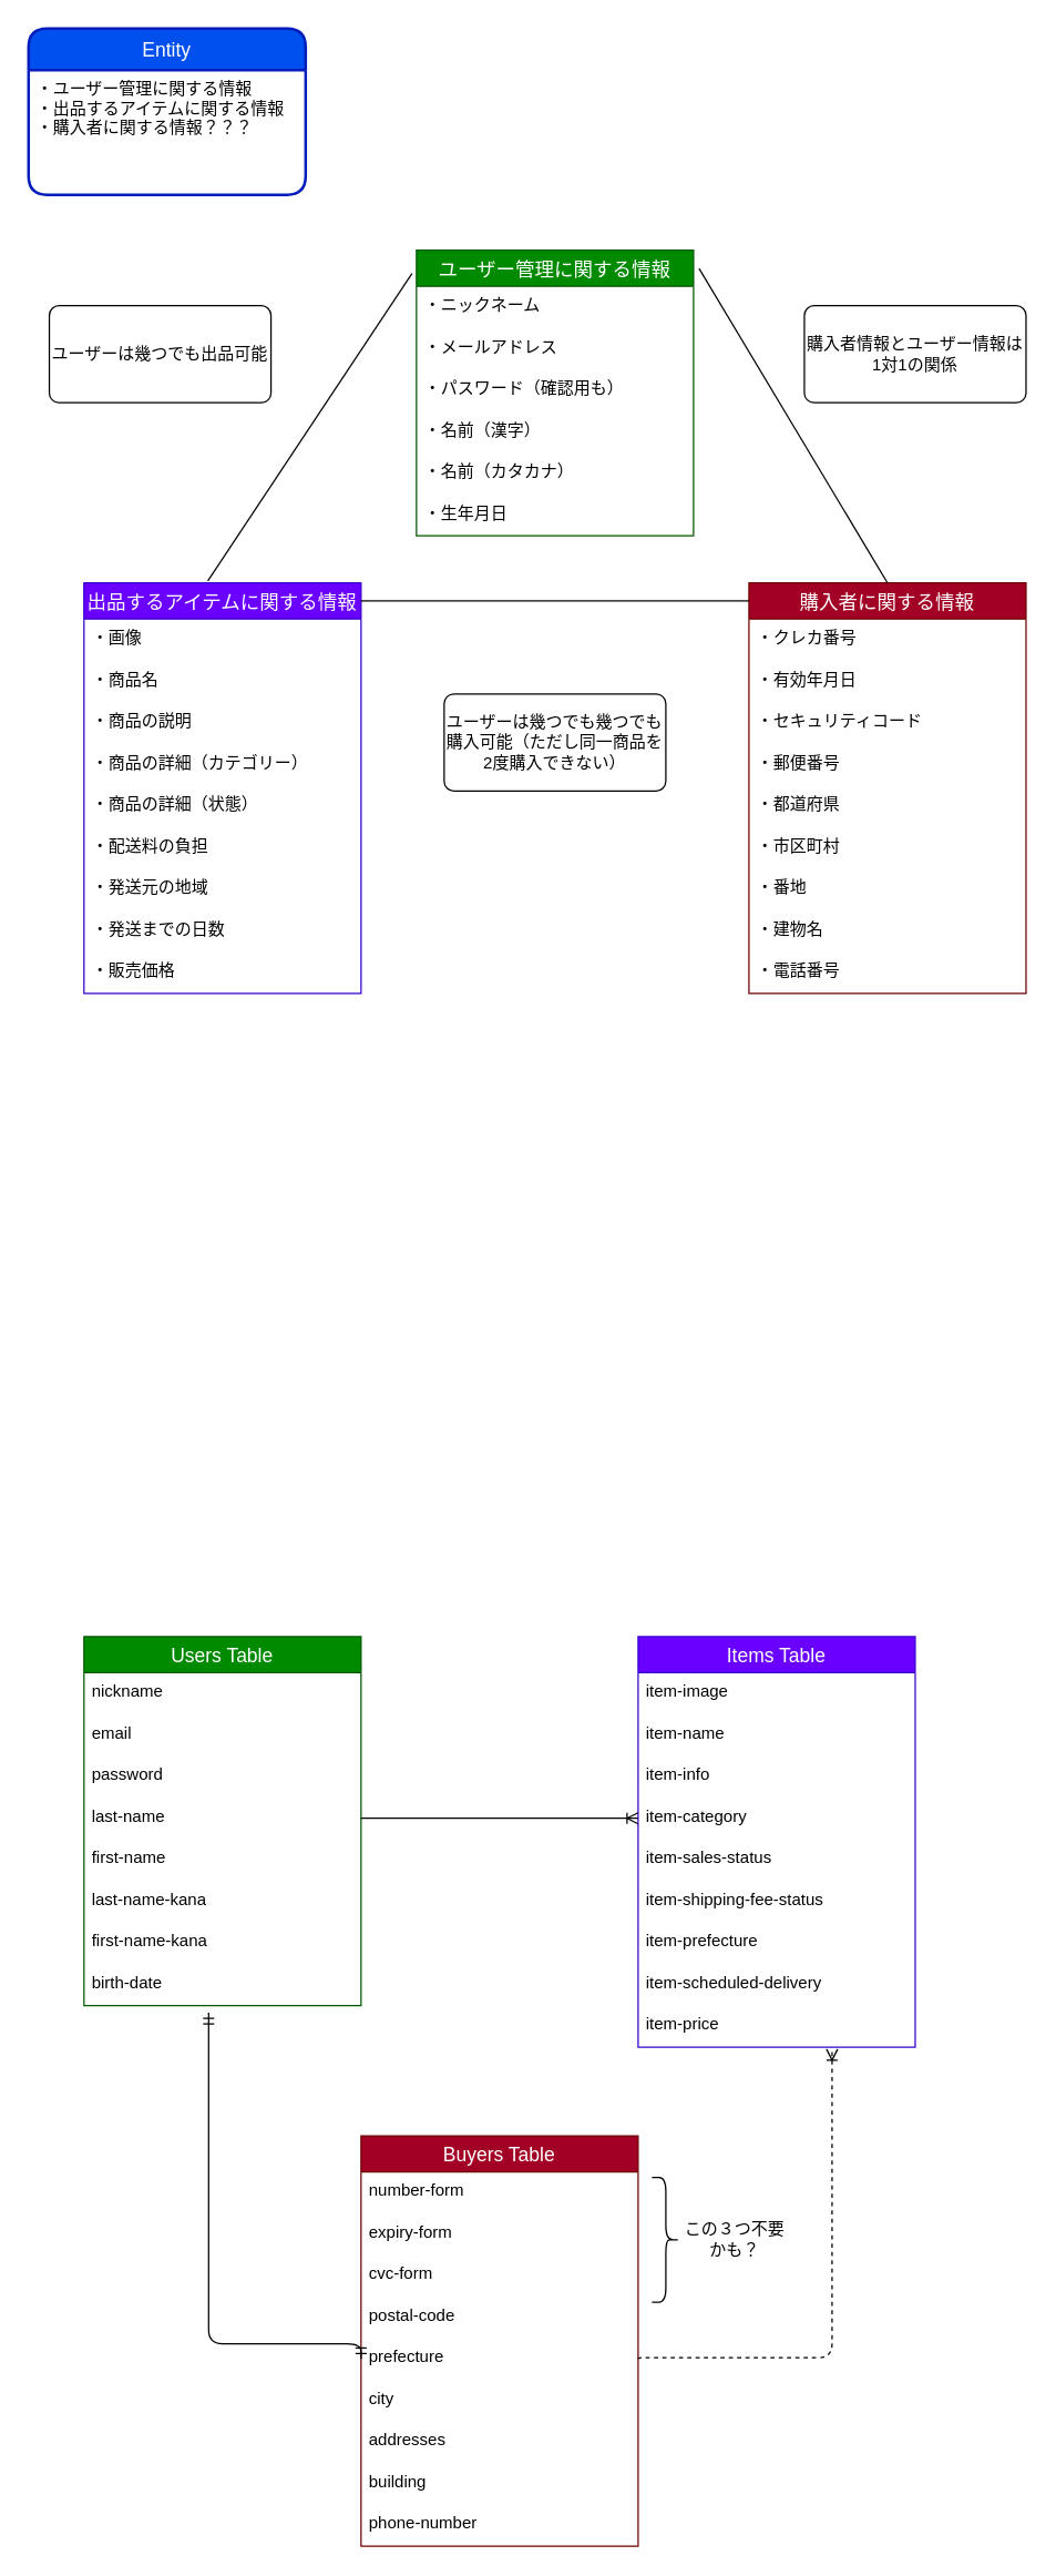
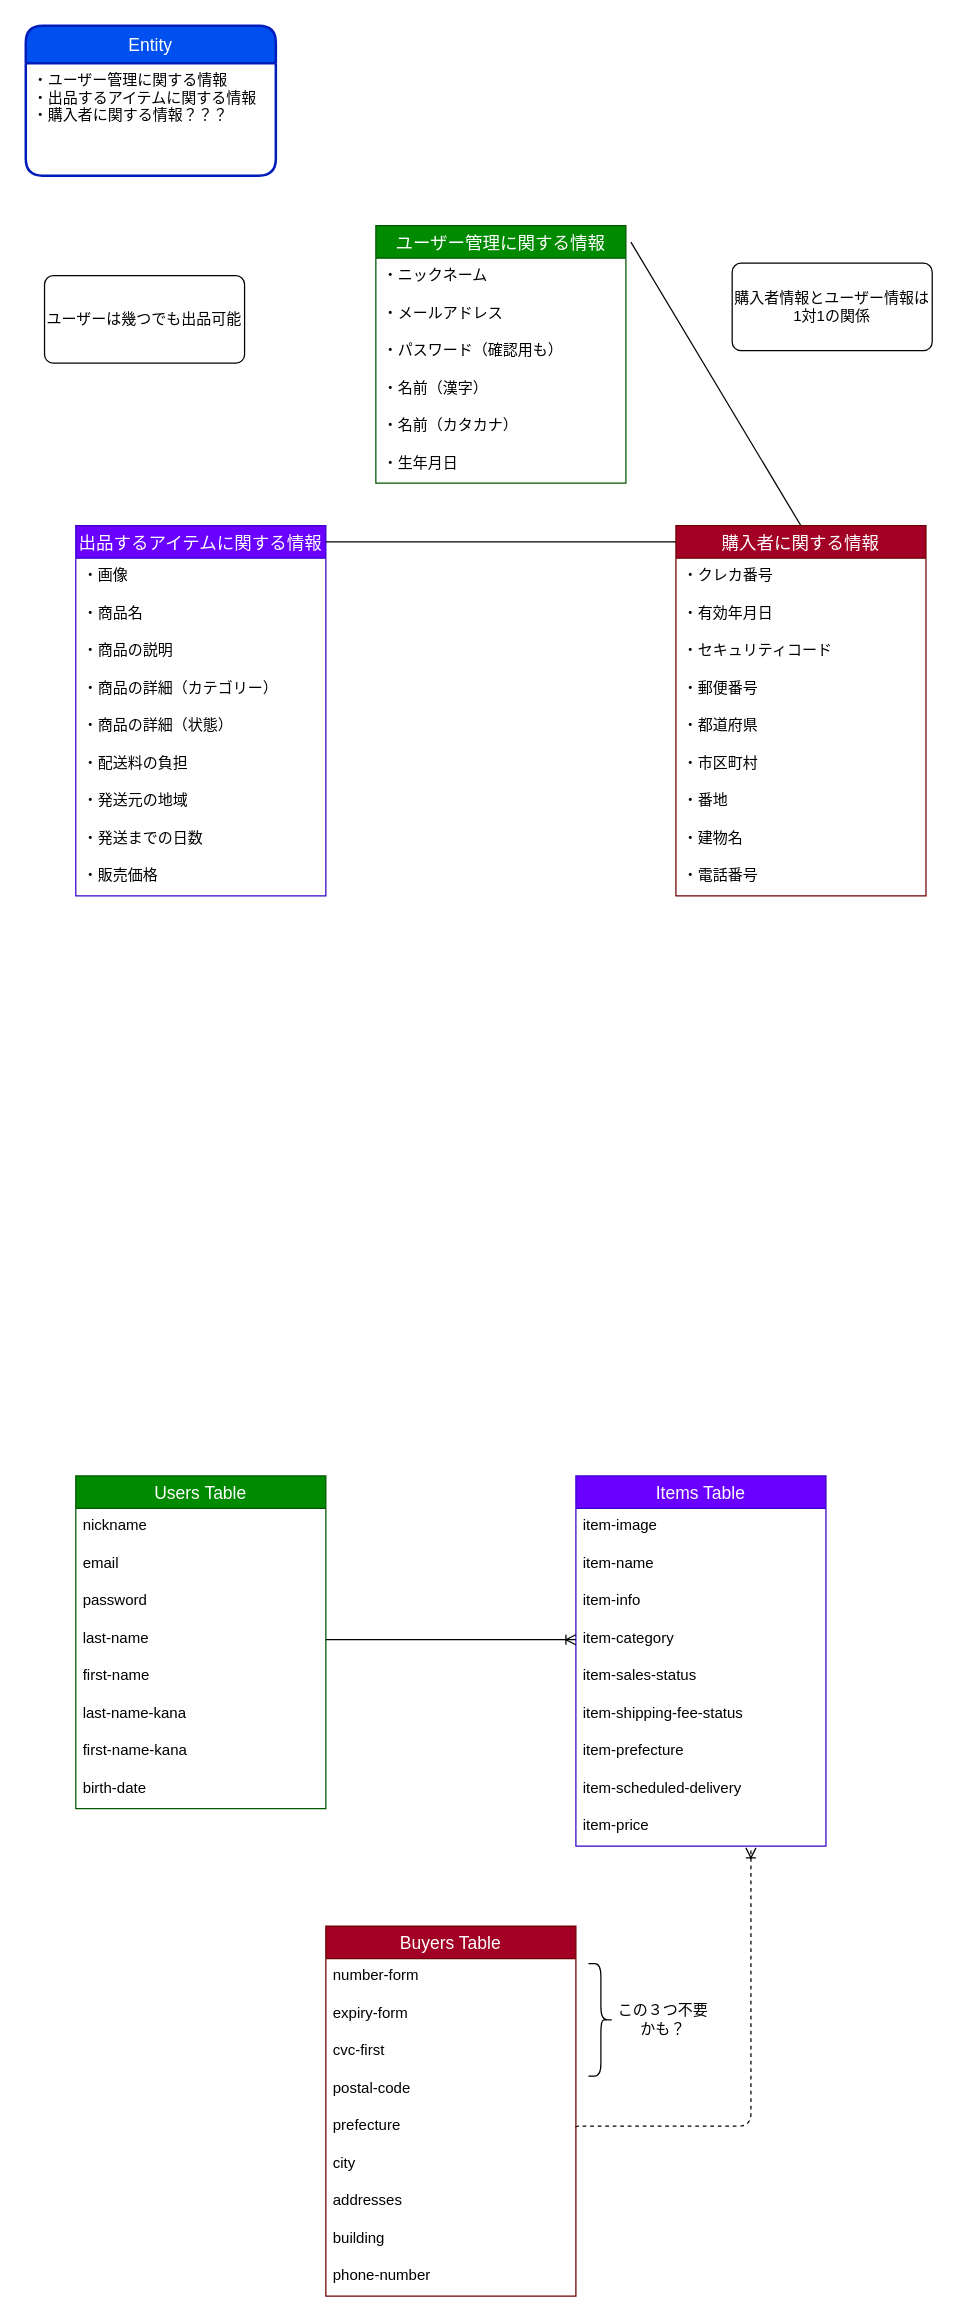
- <mxCell id="36" value="購入者情報とユーザー情報は1対1の関係" style="rounded=1;arcSize=10;whiteSpace=wrap;html=1;align=center;" vertex="1" parent="1"><mxGeometry x="580" y="220" width="160" height="70" as="geometry" /></mxCell>
+ <mxCell id="36" value="購入者情報とユーザー情報は1対1の関係" style="rounded=1;arcSize=10;whiteSpace=wrap;html=1;align=center;" vertex="1" parent="1"><mxGeometry x="585" y="210" width="160" height="70" as="geometry" /></mxCell>
- <mxCell id="31" value="" style="endArrow=none;html=1;rounded=0;entryX=-0.016;entryY=0.081;entryDx=0;entryDy=0;entryPerimeter=0;exitX=0.447;exitY=-0.005;exitDx=0;exitDy=0;exitPerimeter=0;" edge="1" parent="1" source="11" target="4"><mxGeometry relative="1" as="geometry"><mxPoint x="150" y="370" as="sourcePoint" /><mxPoint x="310" y="370" as="targetPoint" /></mxGeometry></mxCell>
- <mxCell id="35" value="ユーザーは幾つでも幾つでも購入可能（ただし同一商品を2度購入できない）" style="rounded=1;arcSize=10;whiteSpace=wrap;html=1;align=center;" vertex="1" parent="1"><mxGeometry x="320" y="500" width="160" height="70" as="geometry" /></mxCell>
- <mxCell id="70" value="" style="edgeStyle=orthogonalEdgeStyle;fontSize=12;html=1;endArrow=ERmandOne;startArrow=ERmandOne;exitX=0;exitY=0.5;exitDx=0;exitDy=0;entryX=0.45;entryY=1.175;entryDx=0;entryDy=0;entryPerimeter=0;" edge="1" parent="1" source="61" target="45"><mxGeometry width="100" height="100" relative="1" as="geometry"><mxPoint x="320" y="1280" as="sourcePoint" /><mxPoint x="150" y="1090" as="targetPoint" /><Array as="points"><mxPoint x="260" y="1690" /><mxPoint x="150" y="1690" /></Array></mxGeometry></mxCell>
- <mxCell id="59" value="cvc-form" style="text;strokeColor=none;fillColor=none;spacingLeft=4;spacingRight=4;overflow=hidden;rotatable=0;points=[[0,0.5],[1,0.5]];portConstraint=eastwest;fontSize=12;" vertex="1" parent="56"><mxGeometry y="86" width="200" height="30" as="geometry" /></mxCell>
+ <mxCell id="59" value="cvc-first" style="text;strokeColor=none;fillColor=none;spacingLeft=4;spacingRight=4;overflow=hidden;rotatable=0;points=[[0,0.5],[1,0.5]];portConstraint=eastwest;fontSize=12;" vertex="1" parent="56"><mxGeometry y="86" width="200" height="30" as="geometry" /></mxCell>
